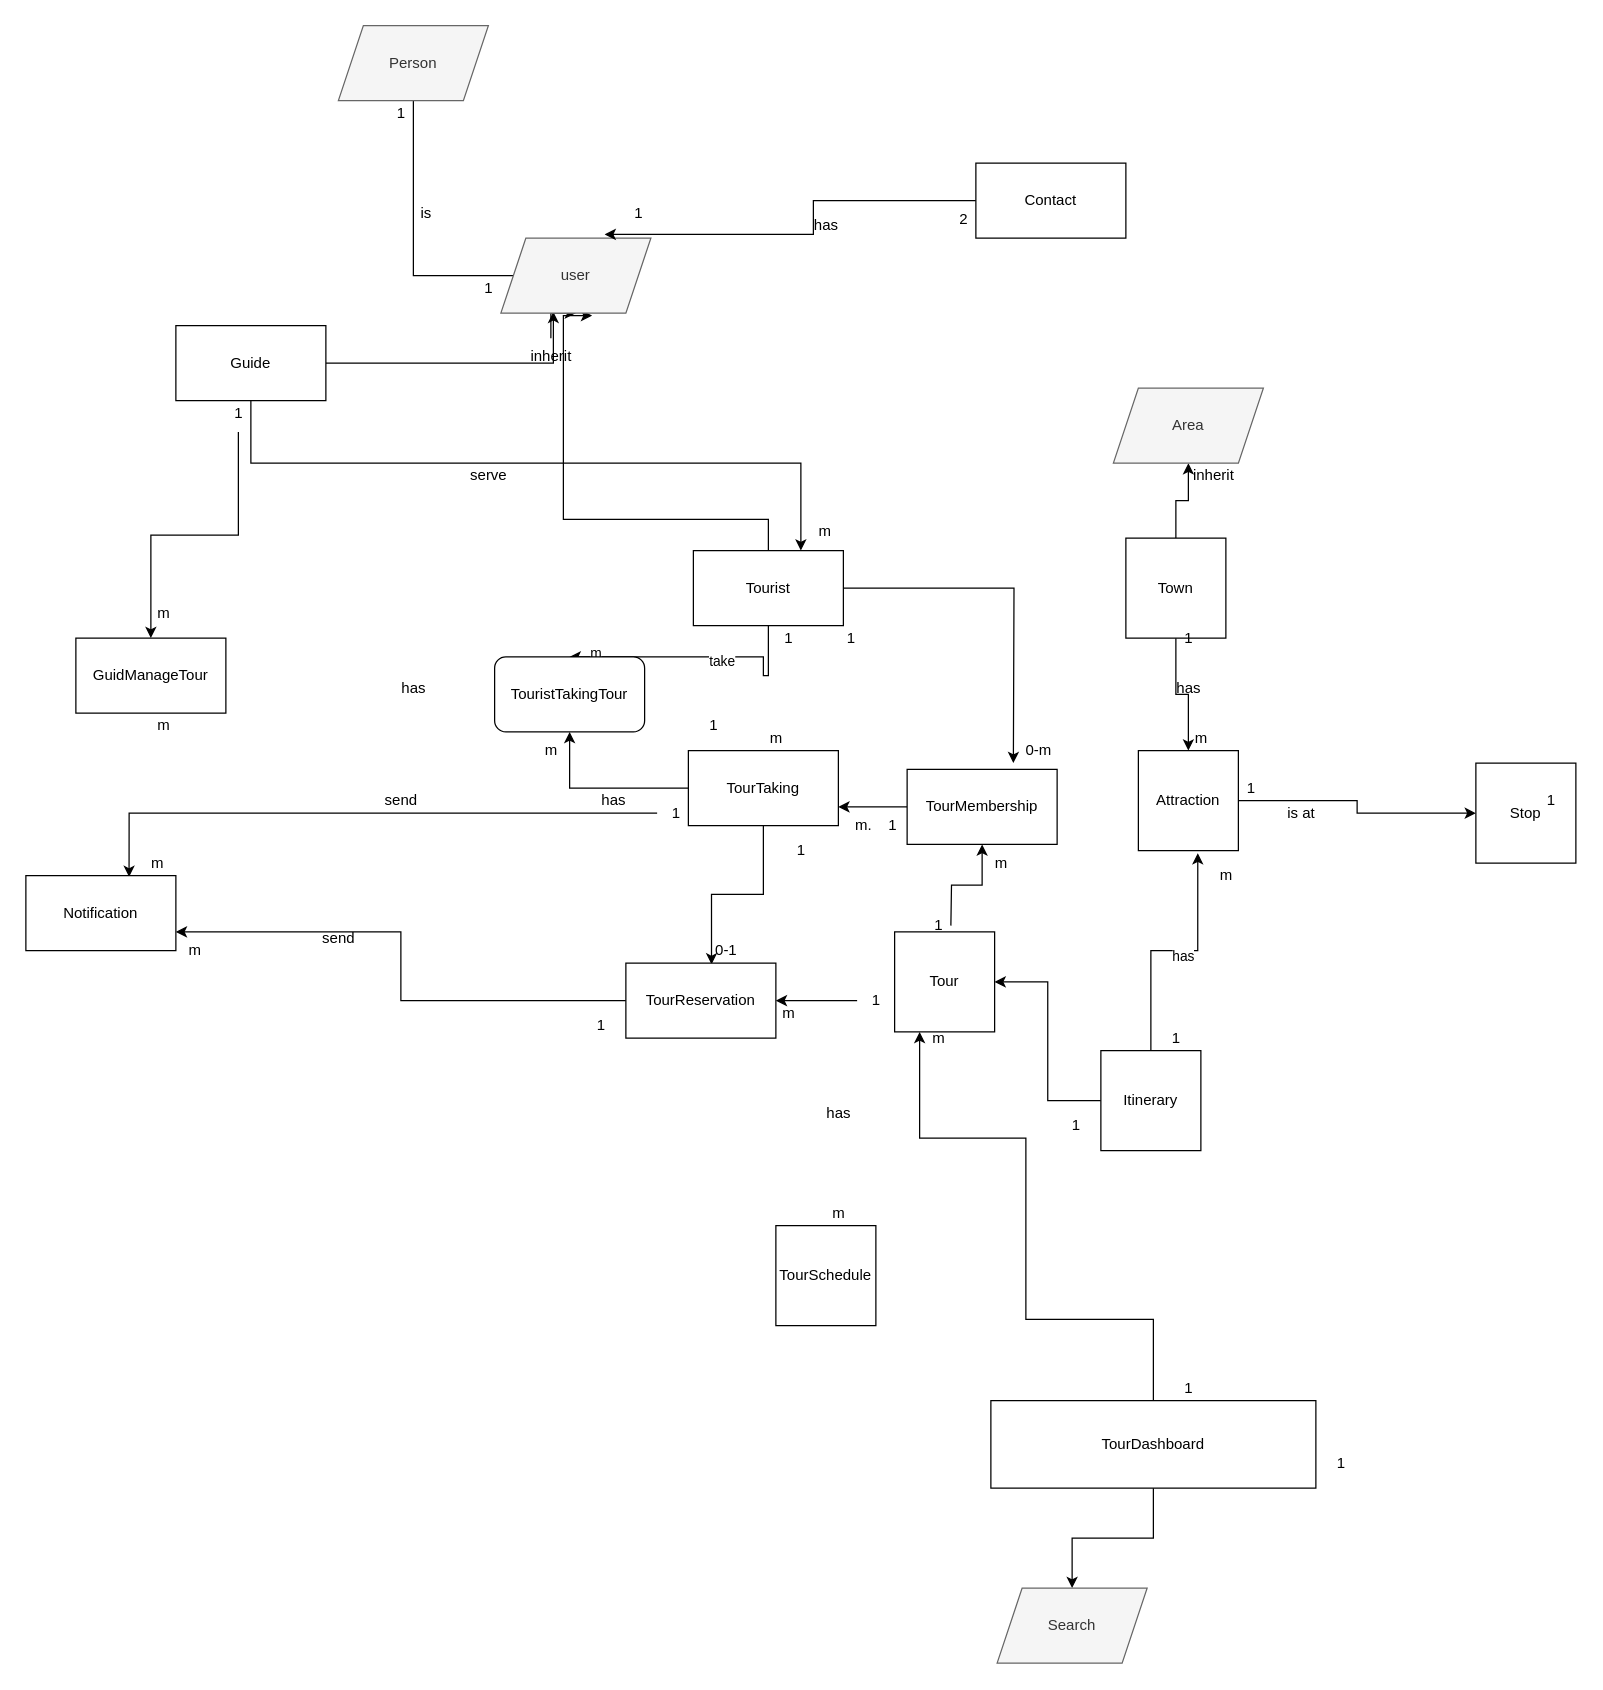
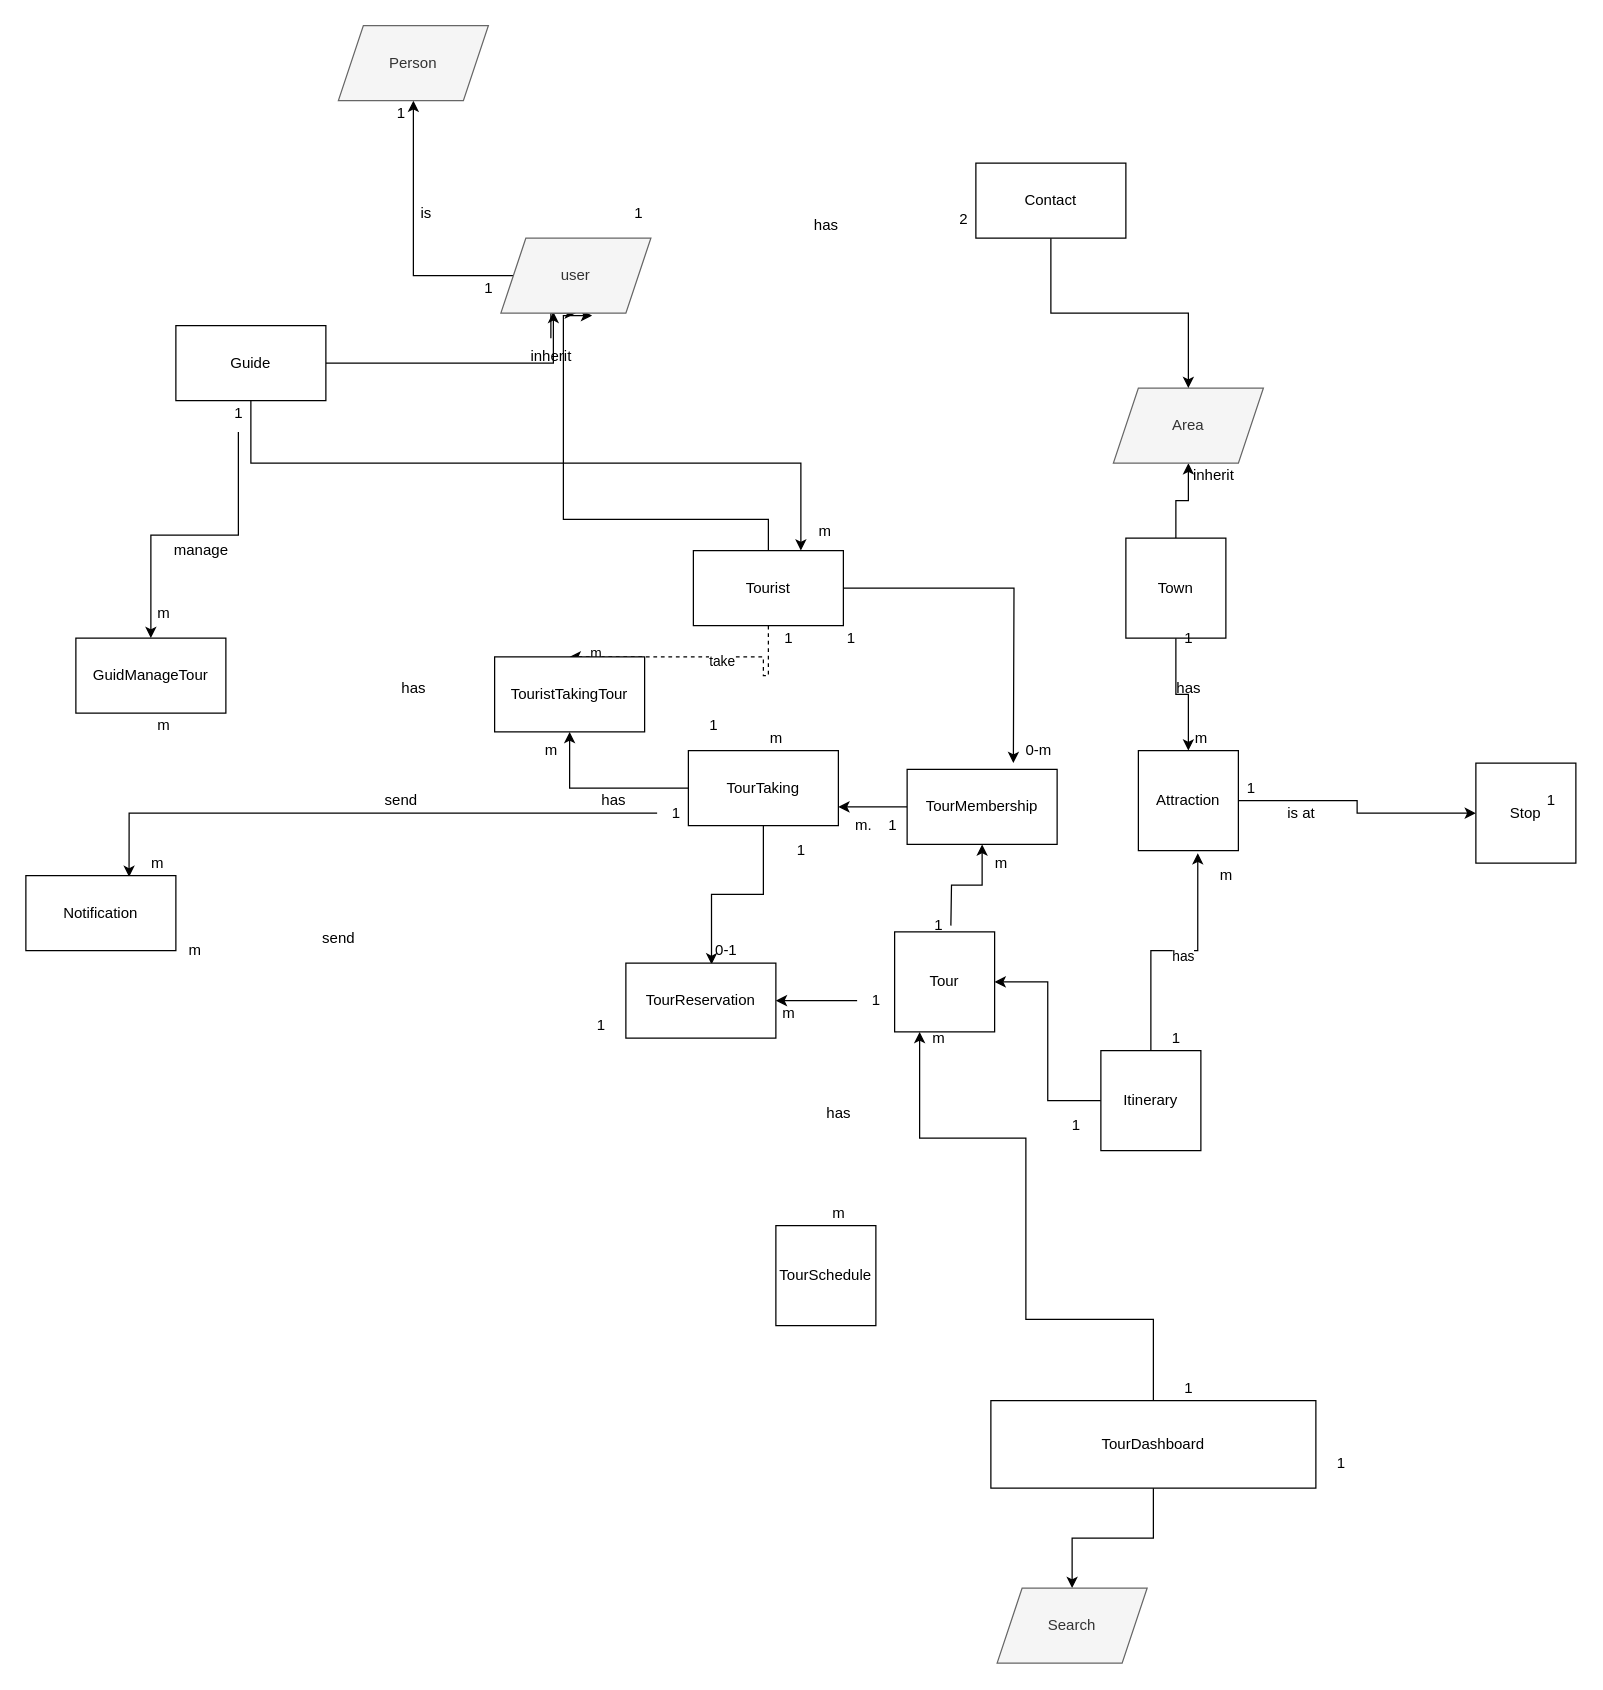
- <mxCell id="29" style="edgeStyle=orthogonalEdgeStyle;rounded=0;orthogonalLoop=1;jettySize=auto;html=1;endArrow=none;" edge="1" parent="1" source="30" target="91"><mxGeometry relative="1" as="geometry" /></mxCell>
+ <mxCell id="29" style="edgeStyle=orthogonalEdgeStyle;rounded=0;orthogonalLoop=1;jettySize=auto;html=1;" edge="1" parent="1" source="30" target="91"><mxGeometry relative="1" as="geometry" /></mxCell>
- <mxCell id="67" style="edgeStyle=orthogonalEdgeStyle;rounded=0;orthogonalLoop=1;jettySize=auto;html=1;entryX=0.692;entryY=-0.05;entryDx=0;entryDy=0;entryPerimeter=0;" parent="1" source="68" target="30" edge="1"><mxGeometry relative="1" as="geometry" /></mxCell>
+ <mxCell id="67" style="edgeStyle=orthogonalEdgeStyle;rounded=0;orthogonalLoop=1;jettySize=auto;html=1;" parent="1" source="68" target="31" edge="1"><mxGeometry relative="1" as="geometry" /></mxCell>
- <mxCell id="81" value="serve" style="text;html=1;align=center;verticalAlign=middle;resizable=0;points=[];autosize=1;strokeColor=none;fillColor=none;" vertex="1" parent="1"><mxGeometry x="365" y="365" width="50" height="30" as="geometry" /></mxCell>
+ <mxCell id="86" value="manage" style="text;html=1;align=center;verticalAlign=middle;resizable=0;points=[];autosize=1;strokeColor=none;fillColor=none;" vertex="1" parent="1"><mxGeometry x="125" y="425" width="70" height="30" as="geometry" /></mxCell>
- <mxCell id="15" style="edgeStyle=orthogonalEdgeStyle;rounded=0;orthogonalLoop=1;jettySize=auto;html=1;entryX=0.5;entryY=0;entryDx=0;entryDy=0;" parent="1" source="19" target="42" edge="1"><mxGeometry relative="1" as="geometry"><Array as="points"><mxPoint x="614" y="540" /><mxPoint x="610" y="540" /><mxPoint x="610" y="525" /></Array></mxGeometry></mxCell>
+ <mxCell id="15" style="edgeStyle=orthogonalEdgeStyle;rounded=0;orthogonalLoop=1;jettySize=auto;html=1;entryX=0.5;entryY=0;entryDx=0;entryDy=0;dashed=1;" parent="1" source="19" target="42" edge="1"><mxGeometry relative="1" as="geometry"><Array as="points"><mxPoint x="614" y="540" /><mxPoint x="610" y="540" /><mxPoint x="610" y="525" /></Array></mxGeometry></mxCell>
- <mxCell id="42" value="TouristTakingTour" style="whiteSpace=wrap;html=1;rounded=1;" parent="1" vertex="1"><mxGeometry x="395" y="525" width="120" height="60" as="geometry" /></mxCell>
+ <mxCell id="42" value="TouristTakingTour" style="whiteSpace=wrap;html=1;" parent="1" vertex="1"><mxGeometry x="395" y="525" width="120" height="60" as="geometry" /></mxCell>
- <mxCell id="27" style="edgeStyle=orthogonalEdgeStyle;rounded=0;orthogonalLoop=1;jettySize=auto;html=1;entryX=1;entryY=0.75;entryDx=0;entryDy=0;" parent="1" source="28" target="56" edge="1"><mxGeometry relative="1" as="geometry" /></mxCell>
